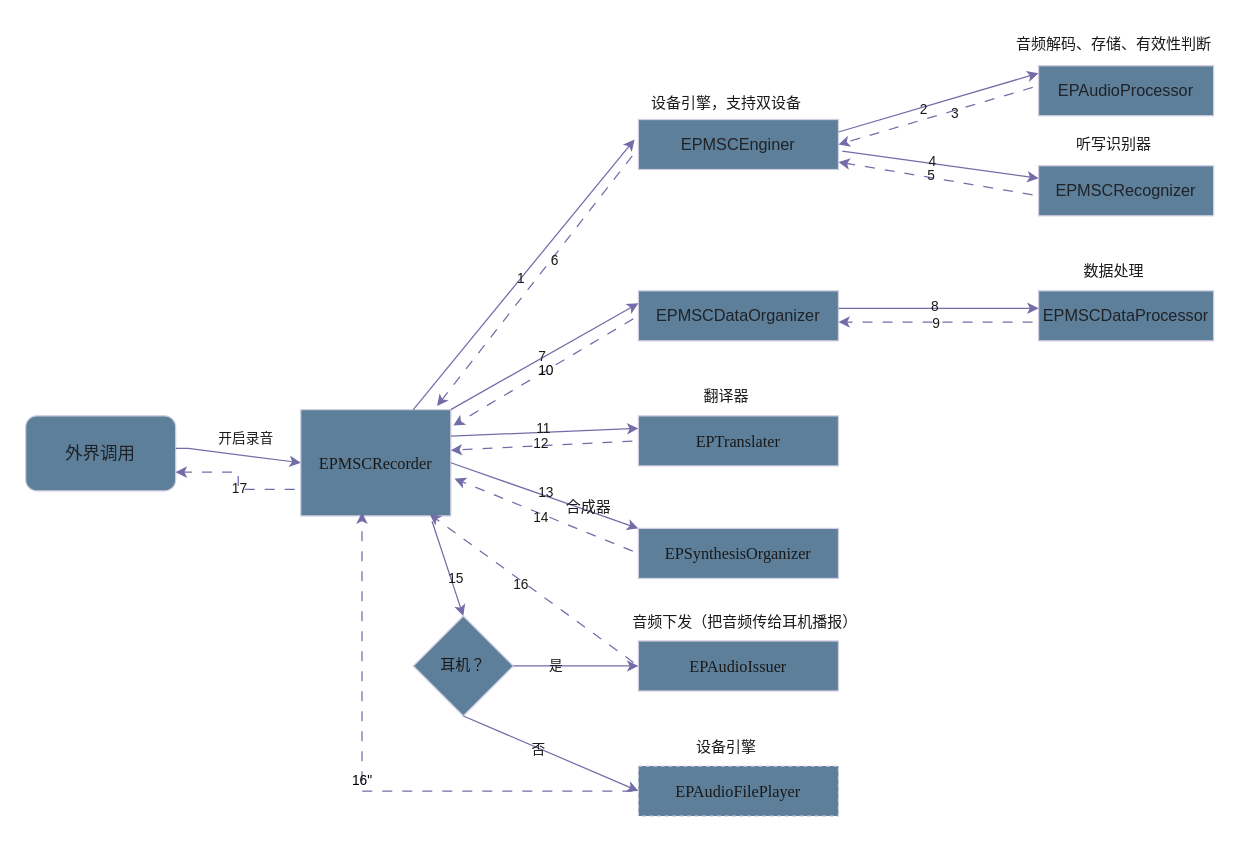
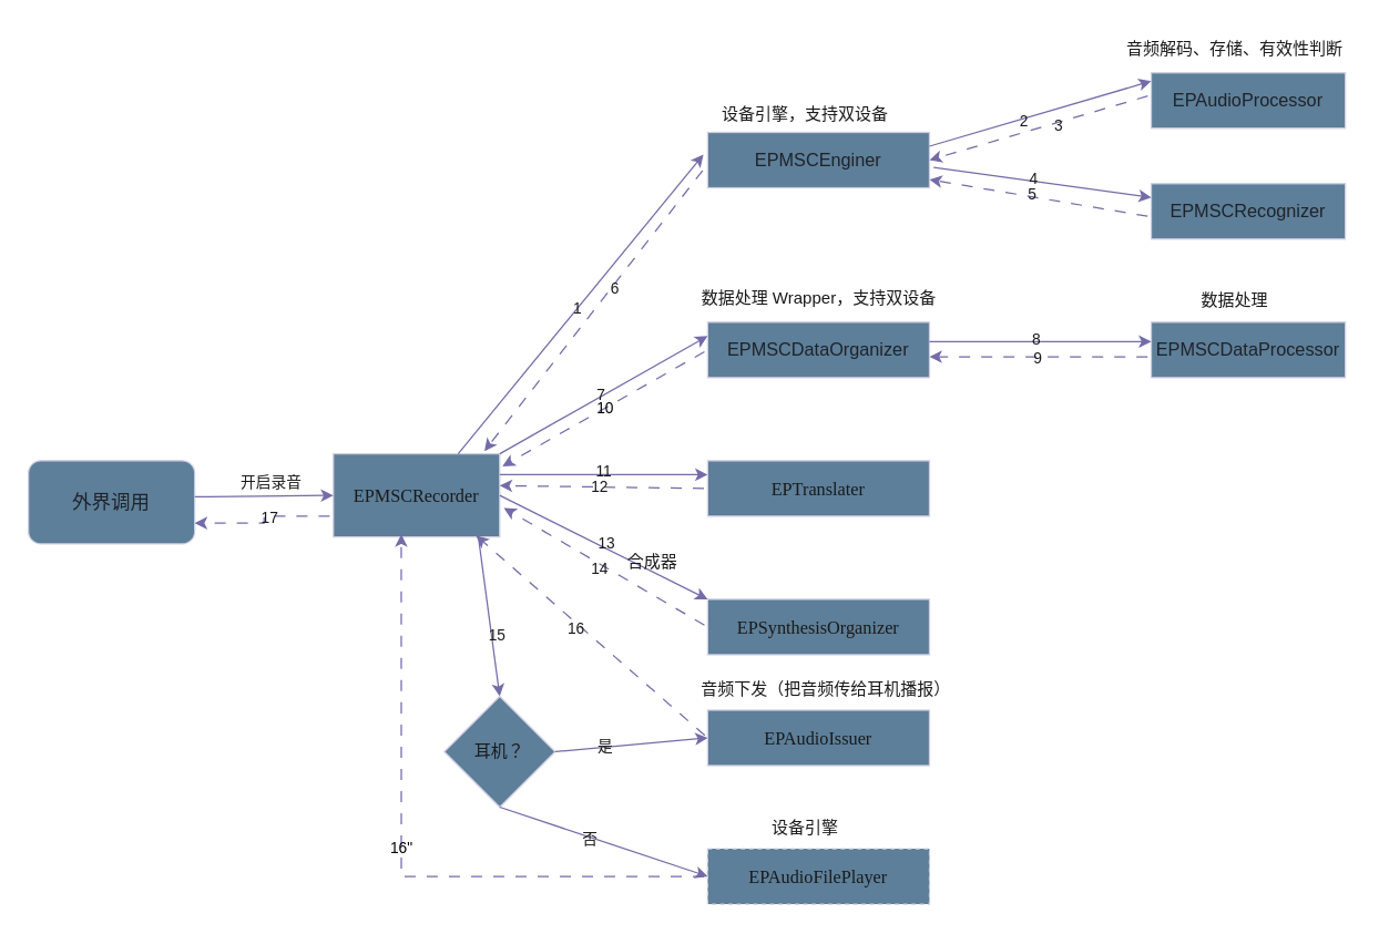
- <mxCell id="56" value="听写识别器" style="text;html=1;align=center;verticalAlign=middle;resizable=0;points=[];autosize=1;strokeColor=none;fillColor=none;fontColor=#1A1A1A;labelBackgroundColor=none;" vertex="1" parent="1"><mxGeometry x="850" y="100" width="80" height="30" as="geometry" /></mxCell>
+ <mxCell id="57" value="数据处理 Wrapper，支持双设备" style="text;html=1;align=center;verticalAlign=middle;resizable=0;points=[];autosize=1;strokeColor=none;fillColor=none;fontColor=#1A1A1A;labelBackgroundColor=none;" vertex="1" parent="1"><mxGeometry x="495" y="200" width="190" height="30" as="geometry" /></mxCell>
- <mxCell id="59" value="翻译器" style="text;html=1;align=center;verticalAlign=middle;resizable=0;points=[];autosize=1;strokeColor=none;fillColor=none;fontColor=#1A1A1A;labelBackgroundColor=none;" vertex="1" parent="1"><mxGeometry x="550" y="302" width="60" height="30" as="geometry" /></mxCell>
- <mxCell id="5" value="&lt;p style=&quot;margin: 0px; font-style: normal; font-variant-caps: normal; font-weight: normal; font-stretch: normal; font-size: 13px; line-height: normal; font-family: Menlo; font-size-adjust: none; font-kerning: auto; font-variant-alternates: normal; font-variant-ligatures: normal; font-variant-numeric: normal; font-variant-east-asian: normal; font-variant-position: normal; font-feature-settings: normal; font-optical-sizing: auto; font-variation-settings: normal;&quot;&gt;EPMSCRecorder&lt;/p&gt;" style="whiteSpace=wrap;html=1;labelBackgroundColor=none;fontColor=#1A1A1A;fillColor=#5D7F99;strokeColor=#D0CEE2;" vertex="1" parent="1"><mxGeometry x="240" y="327" width="120" height="85" as="geometry" /></mxCell>
+ <mxCell id="5" value="&lt;p style=&quot;margin: 0px; font-style: normal; font-variant-caps: normal; font-weight: normal; font-stretch: normal; font-size: 13px; line-height: normal; font-family: Menlo; font-size-adjust: none; font-kerning: auto; font-variant-alternates: normal; font-variant-ligatures: normal; font-variant-numeric: normal; font-variant-east-asian: normal; font-variant-position: normal; font-feature-settings: normal; font-optical-sizing: auto; font-variation-settings: normal;&quot;&gt;EPMSCRecorder&lt;/p&gt;" style="whiteSpace=wrap;html=1;labelBackgroundColor=none;fontColor=#1A1A1A;fillColor=#5D7F99;strokeColor=#D0CEE2;" vertex="1" parent="1"><mxGeometry x="240" y="327" width="120" height="60" as="geometry" /></mxCell>
- <mxCell id="33" value="&lt;p style=&quot;margin: 0px; font-style: normal; font-variant-caps: normal; font-stretch: normal; font-size: 13px; line-height: normal; font-family: Menlo; font-size-adjust: none; font-kerning: auto; font-variant-alternates: normal; font-variant-ligatures: normal; font-variant-numeric: normal; font-variant-east-asian: normal; font-variant-position: normal; font-feature-settings: normal; font-optical-sizing: auto; font-variation-settings: normal;&quot;&gt;EPSynthesisOrganizer&lt;/p&gt;" style="whiteSpace=wrap;html=1;strokeColor=#D0CEE2;fontColor=#1A1A1A;fillColor=#5D7F99;labelBackgroundColor=none;" vertex="1" parent="1"><mxGeometry x="510" y="422" width="160" height="40" as="geometry" /></mxCell>
+ <mxCell id="33" value="&lt;p style=&quot;margin: 0px; font-style: normal; font-variant-caps: normal; font-stretch: normal; font-size: 13px; line-height: normal; font-family: Menlo; font-size-adjust: none; font-kerning: auto; font-variant-alternates: normal; font-variant-ligatures: normal; font-variant-numeric: normal; font-variant-east-asian: normal; font-variant-position: normal; font-feature-settings: normal; font-optical-sizing: auto; font-variation-settings: normal;&quot;&gt;EPSynthesisOrganizer&lt;/p&gt;" style="whiteSpace=wrap;html=1;strokeColor=#D0CEE2;fontColor=#1A1A1A;fillColor=#5D7F99;labelBackgroundColor=none;" vertex="1" parent="1"><mxGeometry x="510" y="432" width="160" height="40" as="geometry" /></mxCell>
- <mxCell id="46" value="耳机？" style="rhombus;whiteSpace=wrap;html=1;strokeColor=#D0CEE2;fontColor=#1A1A1A;fillColor=#5D7F99;labelBackgroundColor=none;" vertex="1" parent="1"><mxGeometry x="330" y="492" width="80" height="80" as="geometry" /></mxCell>
+ <mxCell id="46" value="耳机？" style="rhombus;whiteSpace=wrap;html=1;strokeColor=#D0CEE2;fontColor=#1A1A1A;fillColor=#5D7F99;labelBackgroundColor=none;" vertex="1" parent="1"><mxGeometry x="320" y="502" width="80" height="80" as="geometry" /></mxCell>
